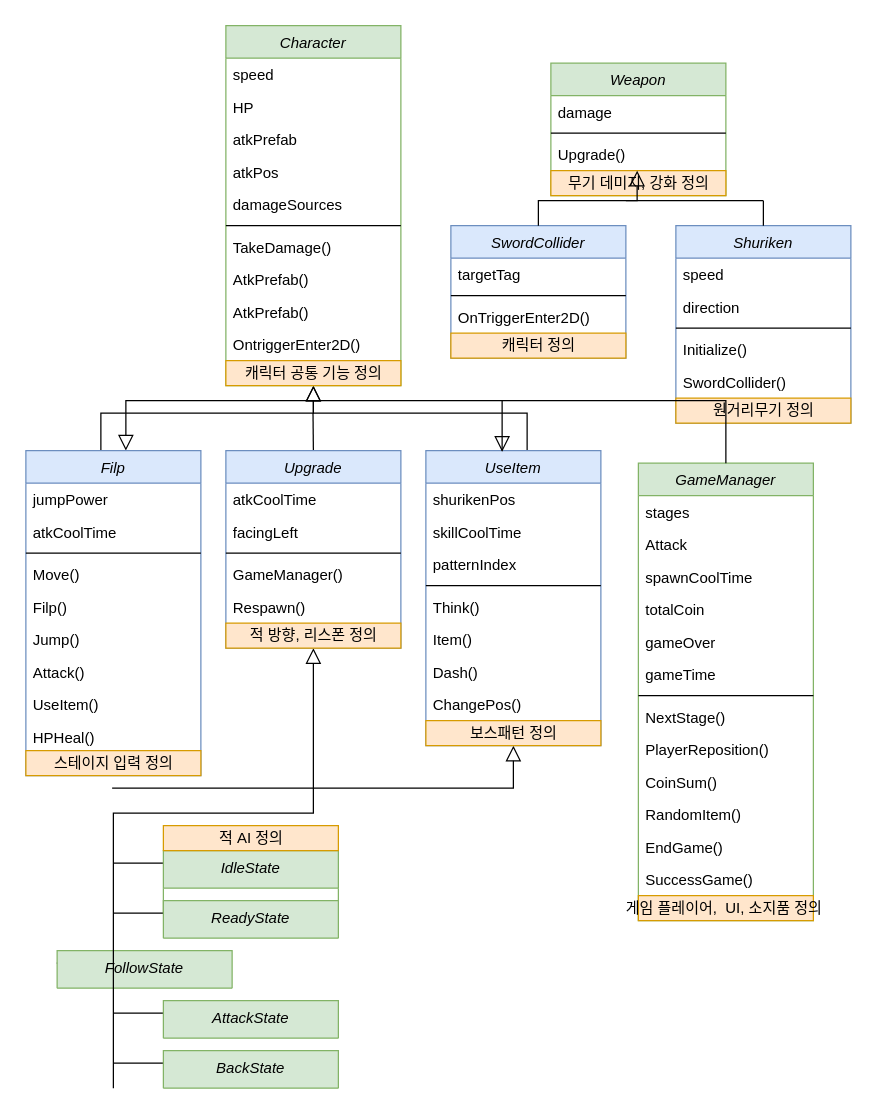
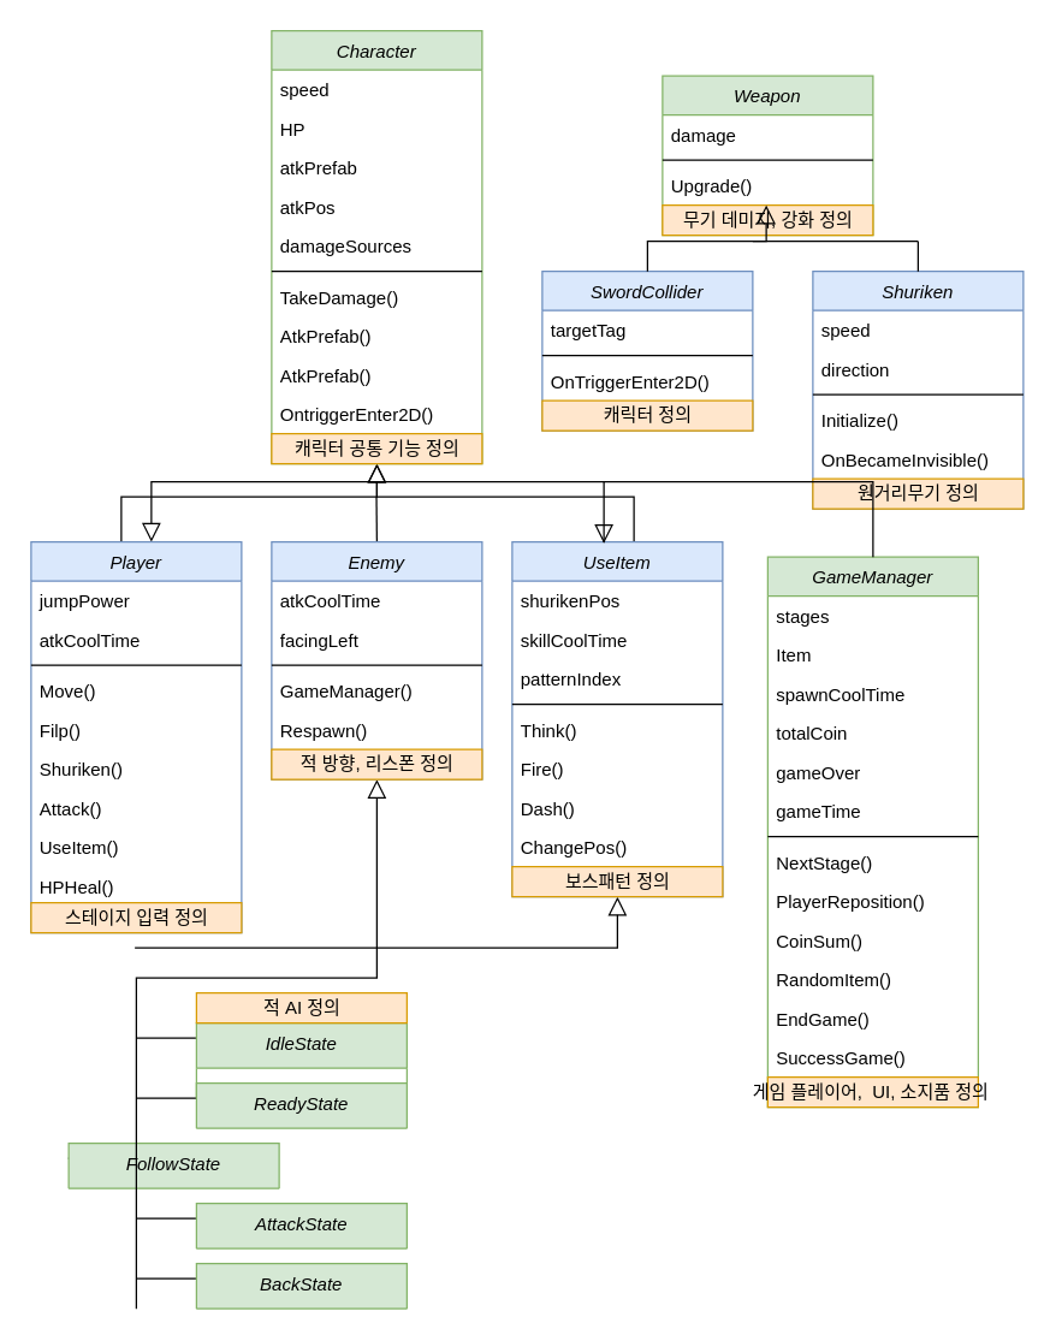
- <mxCell id="25" value="SwordCollider()" style="text;align=left;verticalAlign=top;spacingLeft=4;spacingRight=4;overflow=hidden;rotatable=0;points=[[0,0.5],[1,0.5]];portConstraint=eastwest;" parent="20" vertex="1"><mxGeometry y="112" width="140" height="26" as="geometry" /></mxCell>
+ <mxCell id="25" value="OnBecameInvisible()" style="text;align=left;verticalAlign=top;spacingLeft=4;spacingRight=4;overflow=hidden;rotatable=0;points=[[0,0.5],[1,0.5]];portConstraint=eastwest;" parent="20" vertex="1"><mxGeometry y="112" width="140" height="26" as="geometry" /></mxCell>
- <mxCell id="68" value="Filp" style="swimlane;fontStyle=2;align=center;verticalAlign=top;childLayout=stackLayout;horizontal=1;startSize=26;horizontalStack=0;resizeParent=1;resizeLast=0;collapsible=1;marginBottom=0;rounded=0;shadow=0;strokeWidth=1;fillColor=#dae8fc;strokeColor=#6c8ebf;" parent="1" vertex="1"><mxGeometry x="20" y="360" width="140" height="260" as="geometry"><mxRectangle x="230" y="140" width="160" height="26" as="alternateBounds" /></mxGeometry></mxCell>
+ <mxCell id="68" value="Player" style="swimlane;fontStyle=2;align=center;verticalAlign=top;childLayout=stackLayout;horizontal=1;startSize=26;horizontalStack=0;resizeParent=1;resizeLast=0;collapsible=1;marginBottom=0;rounded=0;shadow=0;strokeWidth=1;fillColor=#dae8fc;strokeColor=#6c8ebf;" parent="1" vertex="1"><mxGeometry x="20" y="360" width="140" height="260" as="geometry"><mxRectangle x="230" y="140" width="160" height="26" as="alternateBounds" /></mxGeometry></mxCell>
- <mxCell id="79" value="Upgrade" style="swimlane;fontStyle=2;align=center;verticalAlign=top;childLayout=stackLayout;horizontal=1;startSize=26;horizontalStack=0;resizeParent=1;resizeLast=0;collapsible=1;marginBottom=0;rounded=0;shadow=0;strokeWidth=1;fillColor=#dae8fc;strokeColor=#6c8ebf;" parent="1" vertex="1"><mxGeometry x="180" y="360" width="140" height="158" as="geometry"><mxRectangle x="230" y="140" width="160" height="26" as="alternateBounds" /></mxGeometry></mxCell>
+ <mxCell id="79" value="Enemy" style="swimlane;fontStyle=2;align=center;verticalAlign=top;childLayout=stackLayout;horizontal=1;startSize=26;horizontalStack=0;resizeParent=1;resizeLast=0;collapsible=1;marginBottom=0;rounded=0;shadow=0;strokeWidth=1;fillColor=#dae8fc;strokeColor=#6c8ebf;" parent="1" vertex="1"><mxGeometry x="180" y="360" width="140" height="158" as="geometry"><mxRectangle x="230" y="140" width="160" height="26" as="alternateBounds" /></mxGeometry></mxCell>
- <mxCell id="45" value="Attack" style="text;align=left;verticalAlign=top;spacingLeft=4;spacingRight=4;overflow=hidden;rotatable=0;points=[[0,0.5],[1,0.5]];portConstraint=eastwest;rounded=0;shadow=0;html=0;" parent="43" vertex="1"><mxGeometry y="52" width="140" height="26" as="geometry" /></mxCell>
+ <mxCell id="45" value="Item" style="text;align=left;verticalAlign=top;spacingLeft=4;spacingRight=4;overflow=hidden;rotatable=0;points=[[0,0.5],[1,0.5]];portConstraint=eastwest;rounded=0;shadow=0;html=0;" parent="43" vertex="1"><mxGeometry y="52" width="140" height="26" as="geometry" /></mxCell>
- <mxCell id="74" value="Jump()" style="text;align=left;verticalAlign=top;spacingLeft=4;spacingRight=4;overflow=hidden;rotatable=0;points=[[0,0.5],[1,0.5]];portConstraint=eastwest;" parent="68" vertex="1"><mxGeometry y="138" width="140" height="26" as="geometry" /></mxCell>
+ <mxCell id="74" value="Shuriken()" style="text;align=left;verticalAlign=top;spacingLeft=4;spacingRight=4;overflow=hidden;rotatable=0;points=[[0,0.5],[1,0.5]];portConstraint=eastwest;" parent="68" vertex="1"><mxGeometry y="138" width="140" height="26" as="geometry" /></mxCell>
- <mxCell id="93" value="Item()" style="text;align=left;verticalAlign=top;spacingLeft=4;spacingRight=4;overflow=hidden;rotatable=0;points=[[0,0.5],[1,0.5]];portConstraint=eastwest;" parent="86" vertex="1"><mxGeometry y="138" width="140" height="26" as="geometry" /></mxCell>
+ <mxCell id="93" value="Fire()" style="text;align=left;verticalAlign=top;spacingLeft=4;spacingRight=4;overflow=hidden;rotatable=0;points=[[0,0.5],[1,0.5]];portConstraint=eastwest;" parent="86" vertex="1"><mxGeometry y="138" width="140" height="26" as="geometry" /></mxCell>
